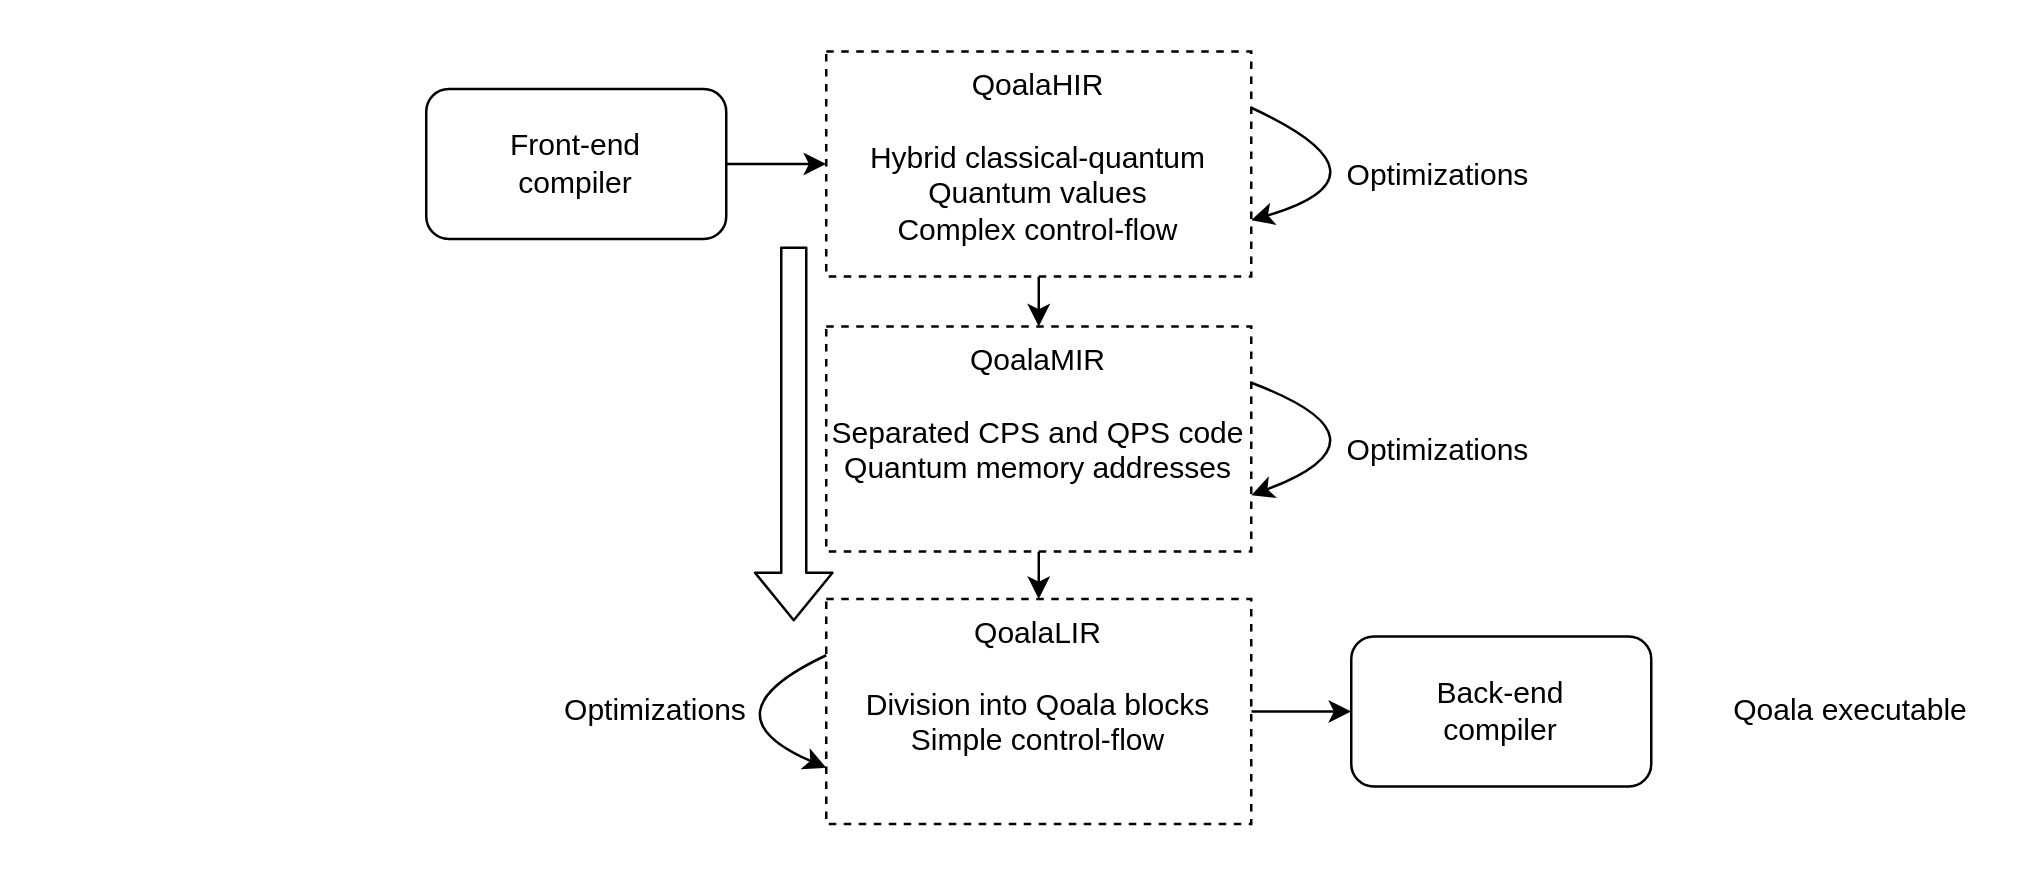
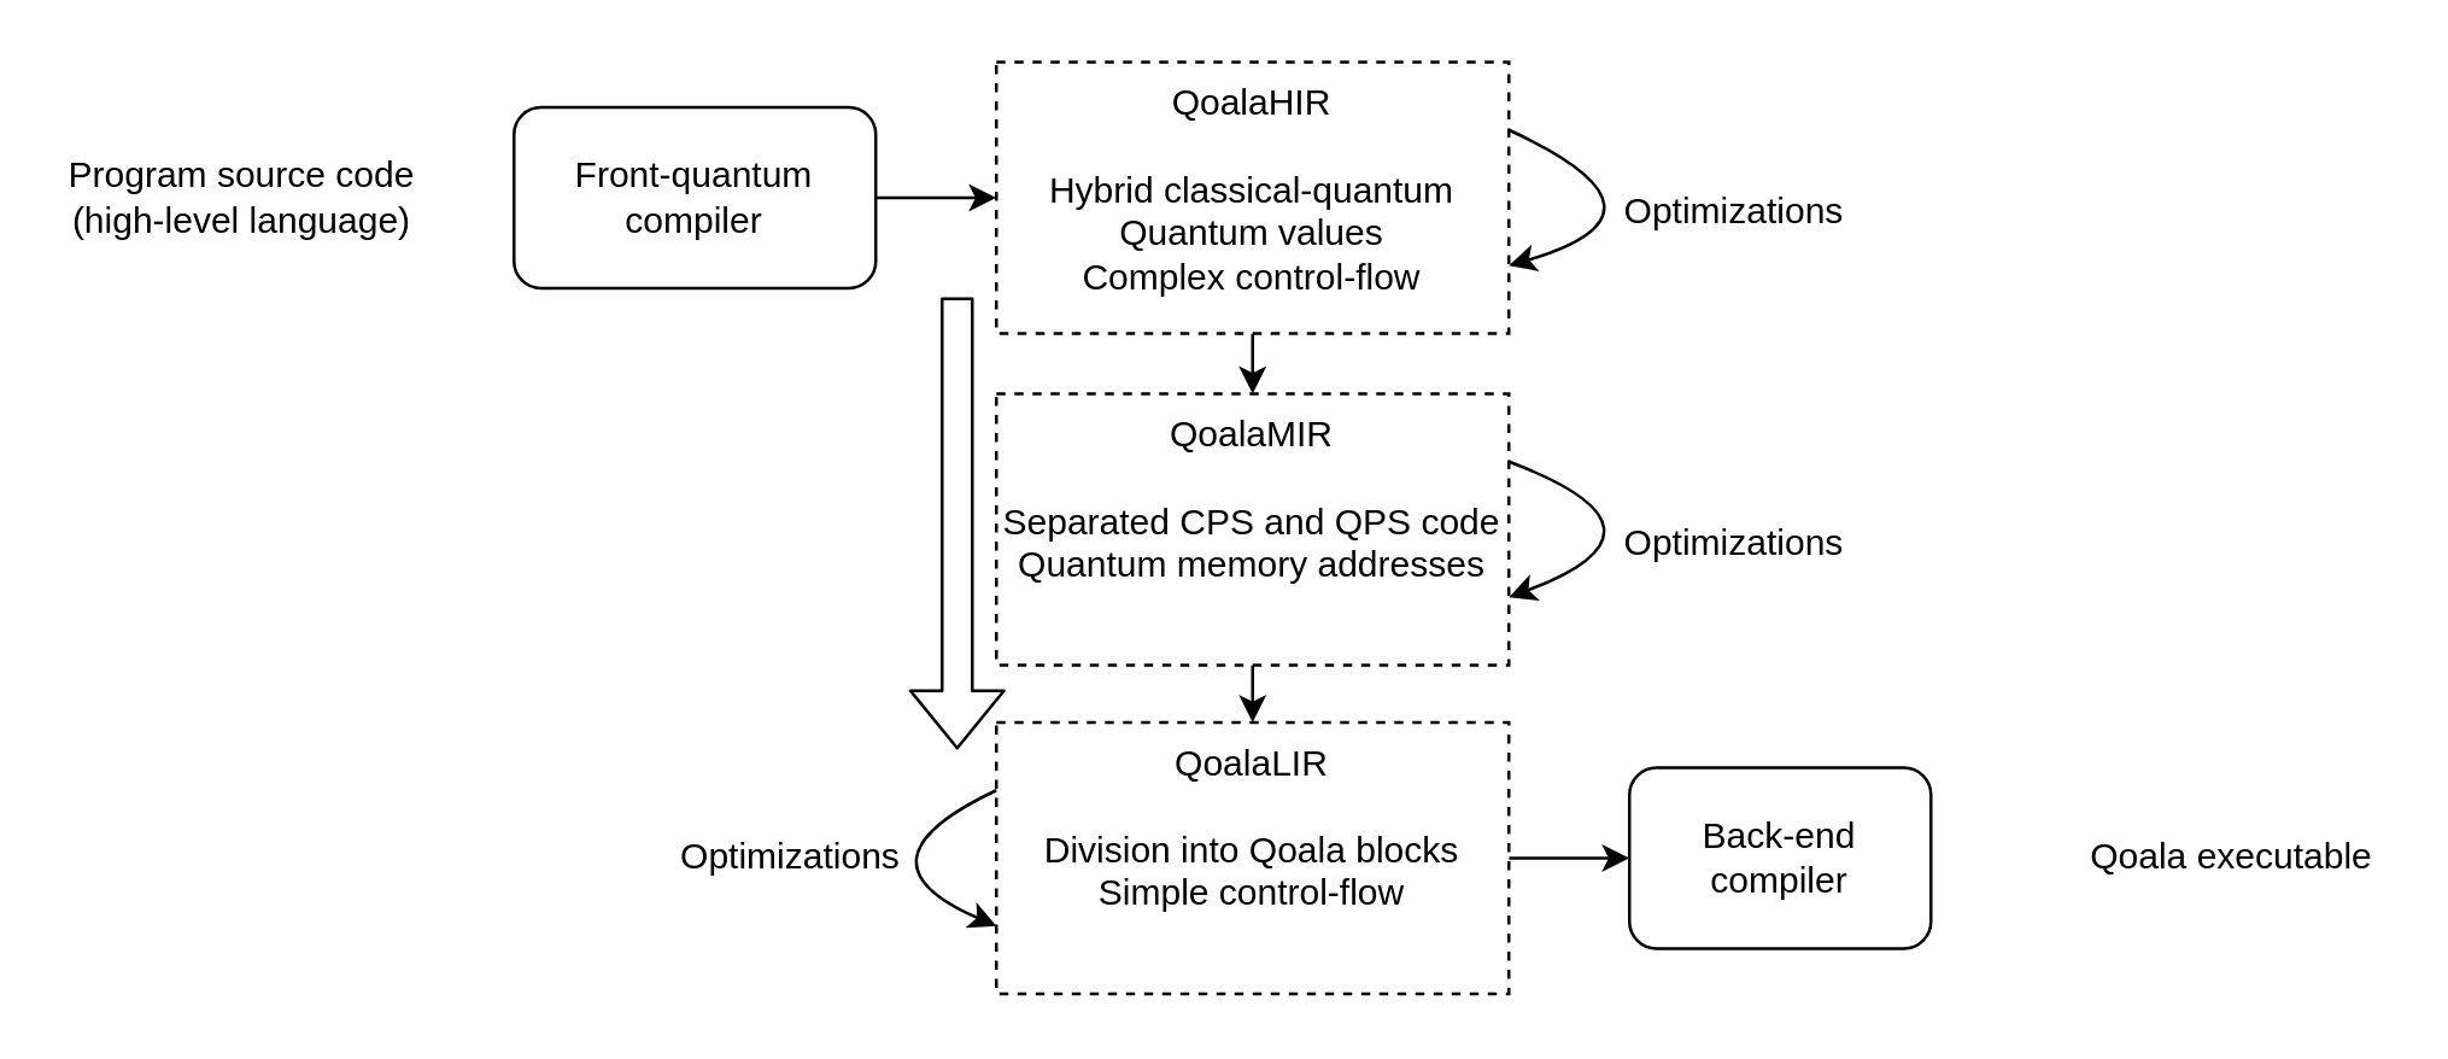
+ <mxCell id="2" value="Program source code&lt;div&gt;(high-level language)&lt;/div&gt;" style="text;html=1;align=center;verticalAlign=middle;whiteSpace=wrap;rounded=0;" parent="1" vertex="1"><mxGeometry x="20" y="45" width="120" height="40" as="geometry" /></mxCell>
- <mxCell id="4" value="Front-end&lt;div&gt;compiler&lt;/div&gt;" style="rounded=1;whiteSpace=wrap;html=1;" parent="1" vertex="1"><mxGeometry x="170" y="35" width="120" height="60" as="geometry" /></mxCell>
+ <mxCell id="4" value="Front-quantum&lt;div&gt;compiler&lt;/div&gt;" style="rounded=1;whiteSpace=wrap;html=1;" parent="1" vertex="1"><mxGeometry x="170" y="35" width="120" height="60" as="geometry" /></mxCell>
- <mxCell id="5" value="Back-end&lt;div&gt;compiler&lt;/div&gt;" style="rounded=1;whiteSpace=wrap;html=1;" parent="1" vertex="1"><mxGeometry x="540" y="254" width="120" height="60" as="geometry" /></mxCell>
+ <mxCell id="5" value="Back-end&lt;div&gt;compiler&lt;/div&gt;" style="rounded=1;whiteSpace=wrap;html=1;" parent="1" vertex="1"><mxGeometry x="540" y="254" width="100" height="60" as="geometry" /></mxCell>
